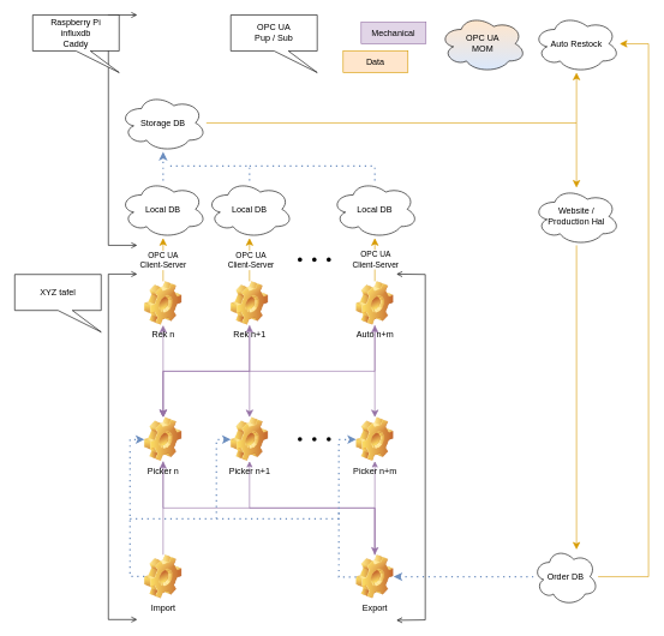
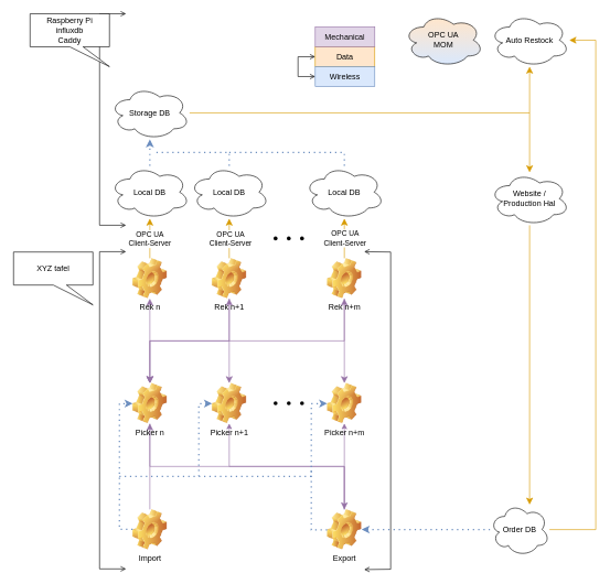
- <mxCell id="35" value="Mechanical" style="text;strokeColor=#9673a6;fillColor=#e1d5e7;spacingLeft=4;spacingRight=4;overflow=hidden;rotatable=0;points=[[0,0.5],[1,0.5]];portConstraint=eastwest;fontSize=12;whiteSpace=wrap;html=1;rounded=0;align=center;verticalAlign=middle;" parent="1" vertex="1"><mxGeometry x="501" y="30" width="90" height="30" as="geometry" /></mxCell>
+ <mxCell id="35" value="Mechanical" style="text;strokeColor=#9673a6;fillColor=#e1d5e7;spacingLeft=4;spacingRight=4;overflow=hidden;rotatable=0;points=[[0,0.5],[1,0.5]];portConstraint=eastwest;fontSize=12;whiteSpace=wrap;html=1;rounded=0;align=center;verticalAlign=middle;" parent="1" vertex="1"><mxGeometry x="476" y="40" width="90" height="30" as="geometry" /></mxCell>
- <mxCell id="59" value="&lt;div&gt;OPC UA&lt;/div&gt;&lt;div&gt;Pup / Sub&lt;/div&gt;" style="shape=callout;whiteSpace=wrap;html=1;perimeter=calloutPerimeter;position2=1;" vertex="1" parent="1"><mxGeometry x="320" y="20" width="120" height="80" as="geometry" /></mxCell>
+ <mxCell id="58" value="" style="endArrow=open;html=1;rounded=0;startArrow=open;startFill=0;endFill=0;entryX=0;entryY=0.5;entryDx=0;entryDy=0;exitX=0;exitY=0.5;exitDx=0;exitDy=0;" edge="1" parent="1" source="37" target="34"><mxGeometry width="50" height="50" relative="1" as="geometry"><mxPoint x="476" y="130" as="sourcePoint" /><mxPoint x="476" y="70" as="targetPoint" /><Array as="points"><mxPoint x="450" y="115" /><mxPoint x="450" y="85" /></Array></mxGeometry></mxCell>
+ <mxCell id="37" value="&lt;div&gt;Wireless&lt;/div&gt;" style="text;strokeColor=#6c8ebf;fillColor=#dae8fc;spacingLeft=4;spacingRight=4;overflow=hidden;rotatable=0;points=[[0,0.5],[1,0.5]];portConstraint=eastwest;fontSize=12;whiteSpace=wrap;html=1;rounded=0;align=center;verticalAlign=middle;" parent="1" vertex="1"><mxGeometry x="476" y="100" width="90" height="30" as="geometry" /></mxCell>
- <mxCell id="57" value="Auto n+m" style="shape=image;html=1;verticalLabelPosition=bottom;verticalAlign=top;imageAspect=1;aspect=fixed;image=img/clipart/Gear_128x128.png" parent="1" vertex="1"><mxGeometry x="494" y="390" width="52" height="61" as="geometry" /></mxCell>
+ <mxCell id="57" value="Rek n+m" style="shape=image;html=1;verticalLabelPosition=bottom;verticalAlign=top;imageAspect=1;aspect=fixed;image=img/clipart/Gear_128x128.png" parent="1" vertex="1"><mxGeometry x="494" y="390" width="52" height="61" as="geometry" /></mxCell>
